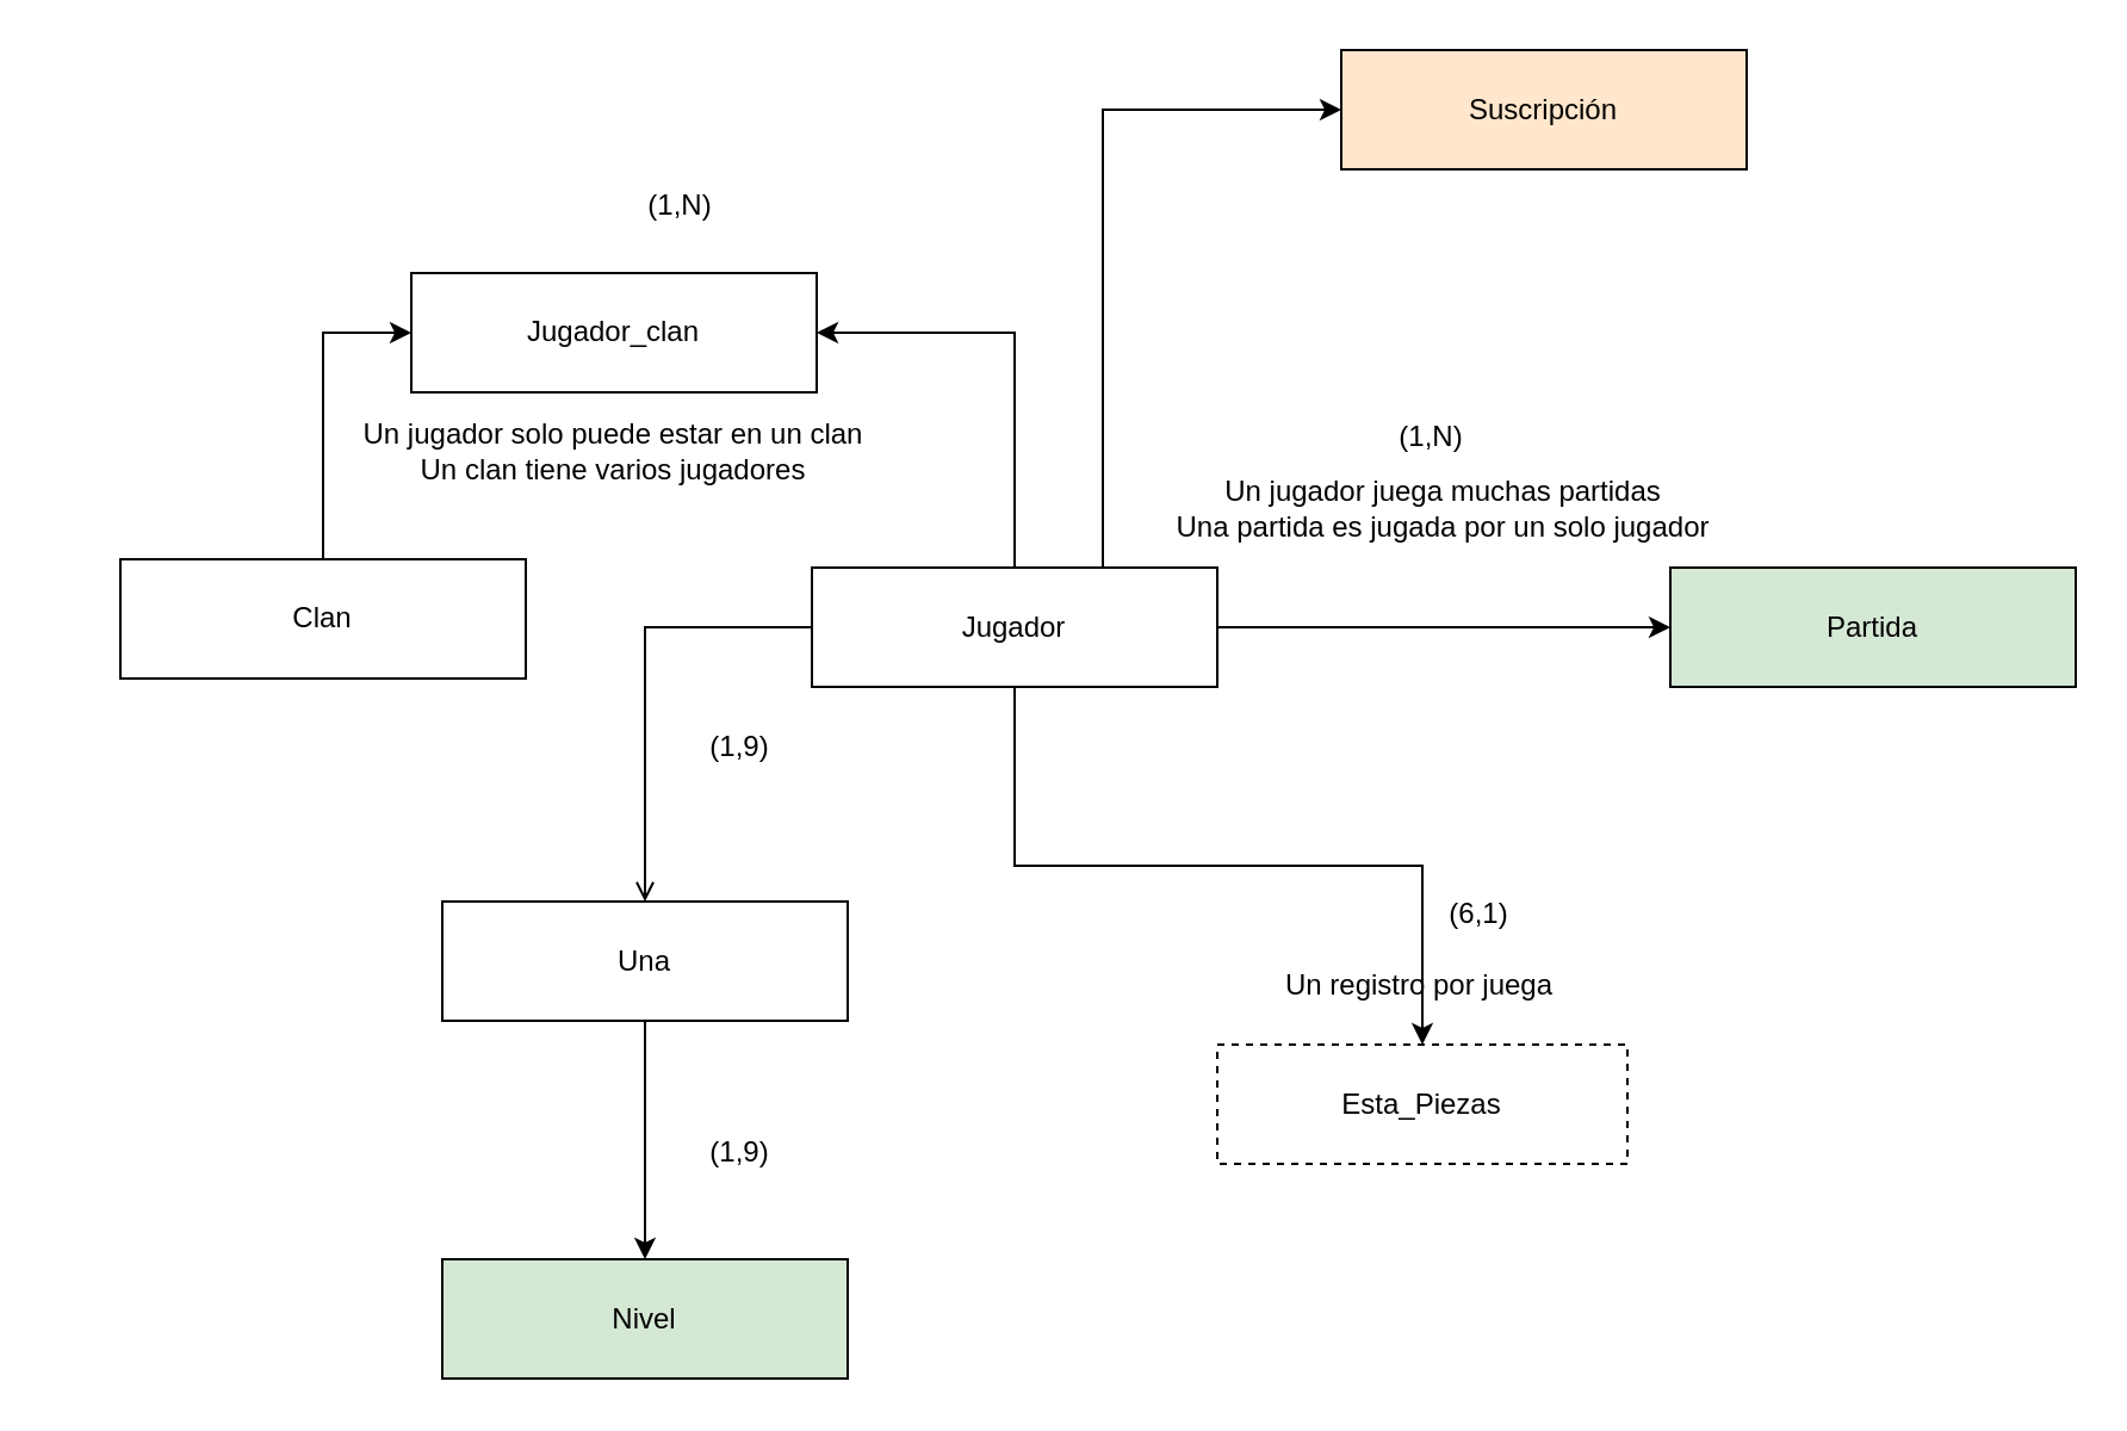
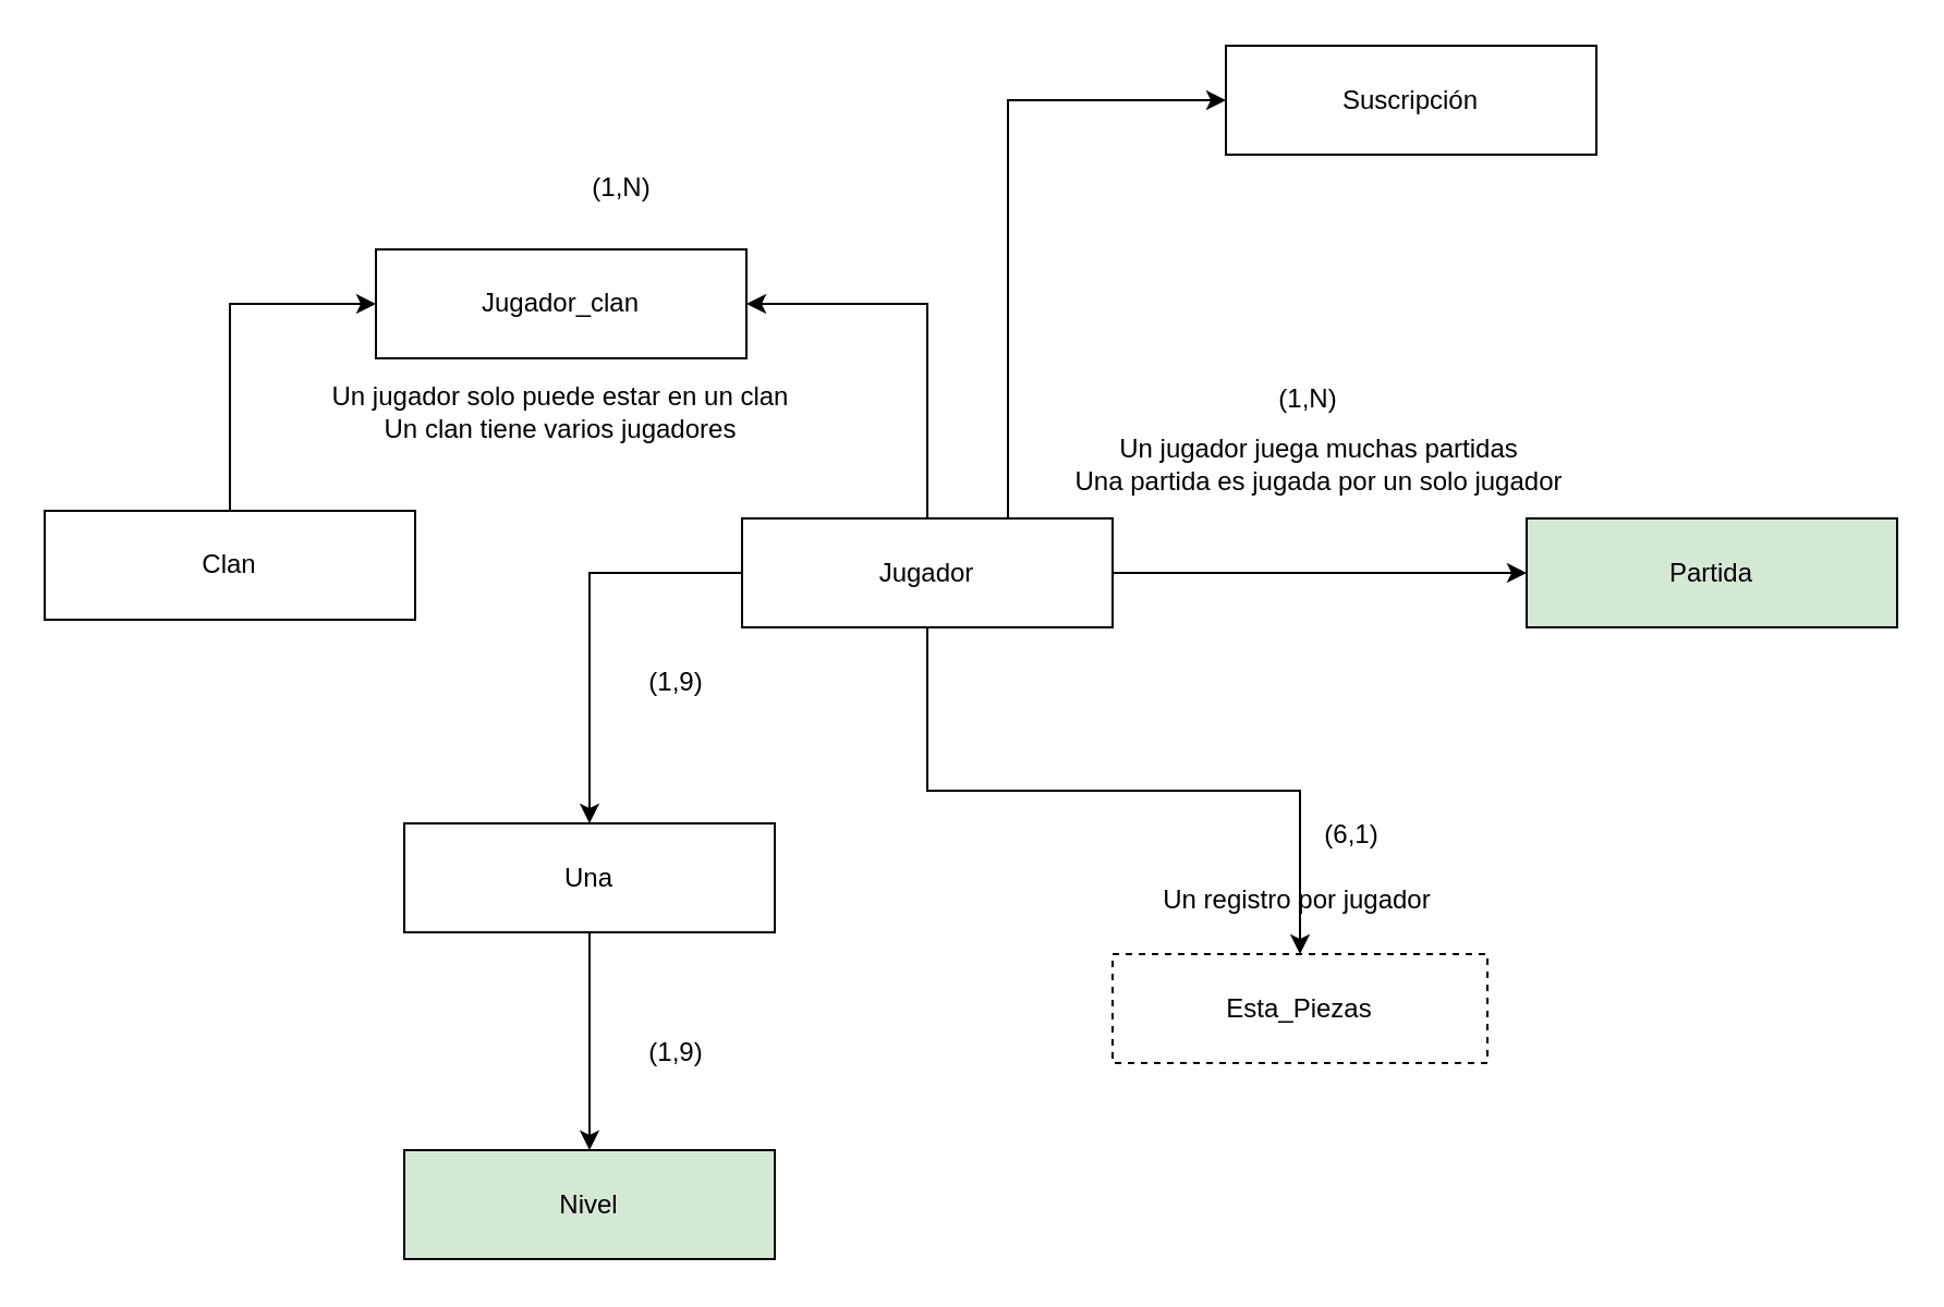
- <mxCell id="24" value="Suscripción" style="rounded=0;whiteSpace=wrap;html=1;fillColor=#ffe6cc;" vertex="1" parent="1"><mxGeometry x="562" y="20.5" width="170" height="50" as="geometry" /></mxCell>
+ <mxCell id="24" value="Suscripción" style="rounded=0;whiteSpace=wrap;html=1;" vertex="1" parent="1"><mxGeometry x="562" y="20.5" width="170" height="50" as="geometry" /></mxCell>
- <mxCell id="9" value="Clan" style="rounded=0;whiteSpace=wrap;html=1;" vertex="1" parent="1"><mxGeometry x="50" y="234" width="170" height="50" as="geometry" /></mxCell>
+ <mxCell id="9" value="Clan" style="rounded=0;whiteSpace=wrap;html=1;" vertex="1" parent="1"><mxGeometry x="20" y="234" width="170" height="50" as="geometry" /></mxCell>
- <mxCell id="5" style="edgeStyle=orthogonalEdgeStyle;rounded=0;orthogonalLoop=1;jettySize=auto;html=1;entryX=0.5;entryY=0;entryDx=0;entryDy=0;endArrow=open;" edge="1" parent="1" source="7" target="20"><mxGeometry relative="1" as="geometry"><Array as="points"><mxPoint x="270" y="262.5" /></Array></mxGeometry></mxCell>
+ <mxCell id="5" style="edgeStyle=orthogonalEdgeStyle;rounded=0;orthogonalLoop=1;jettySize=auto;html=1;entryX=0.5;entryY=0;entryDx=0;entryDy=0;" edge="1" parent="1" source="7" target="20"><mxGeometry relative="1" as="geometry"><Array as="points"><mxPoint x="270" y="262.5" /></Array></mxGeometry></mxCell>
- <mxCell id="18" value="Un registro por juega" style="text;html=1;align=center;verticalAlign=middle;whiteSpace=wrap;rounded=0;" vertex="1" parent="1"><mxGeometry x="520" y="397.5" width="150" height="30" as="geometry" /></mxCell>
+ <mxCell id="18" value="Un registro por jugador" style="text;html=1;align=center;verticalAlign=middle;whiteSpace=wrap;rounded=0;" vertex="1" parent="1"><mxGeometry x="520" y="397.5" width="150" height="30" as="geometry" /></mxCell>
